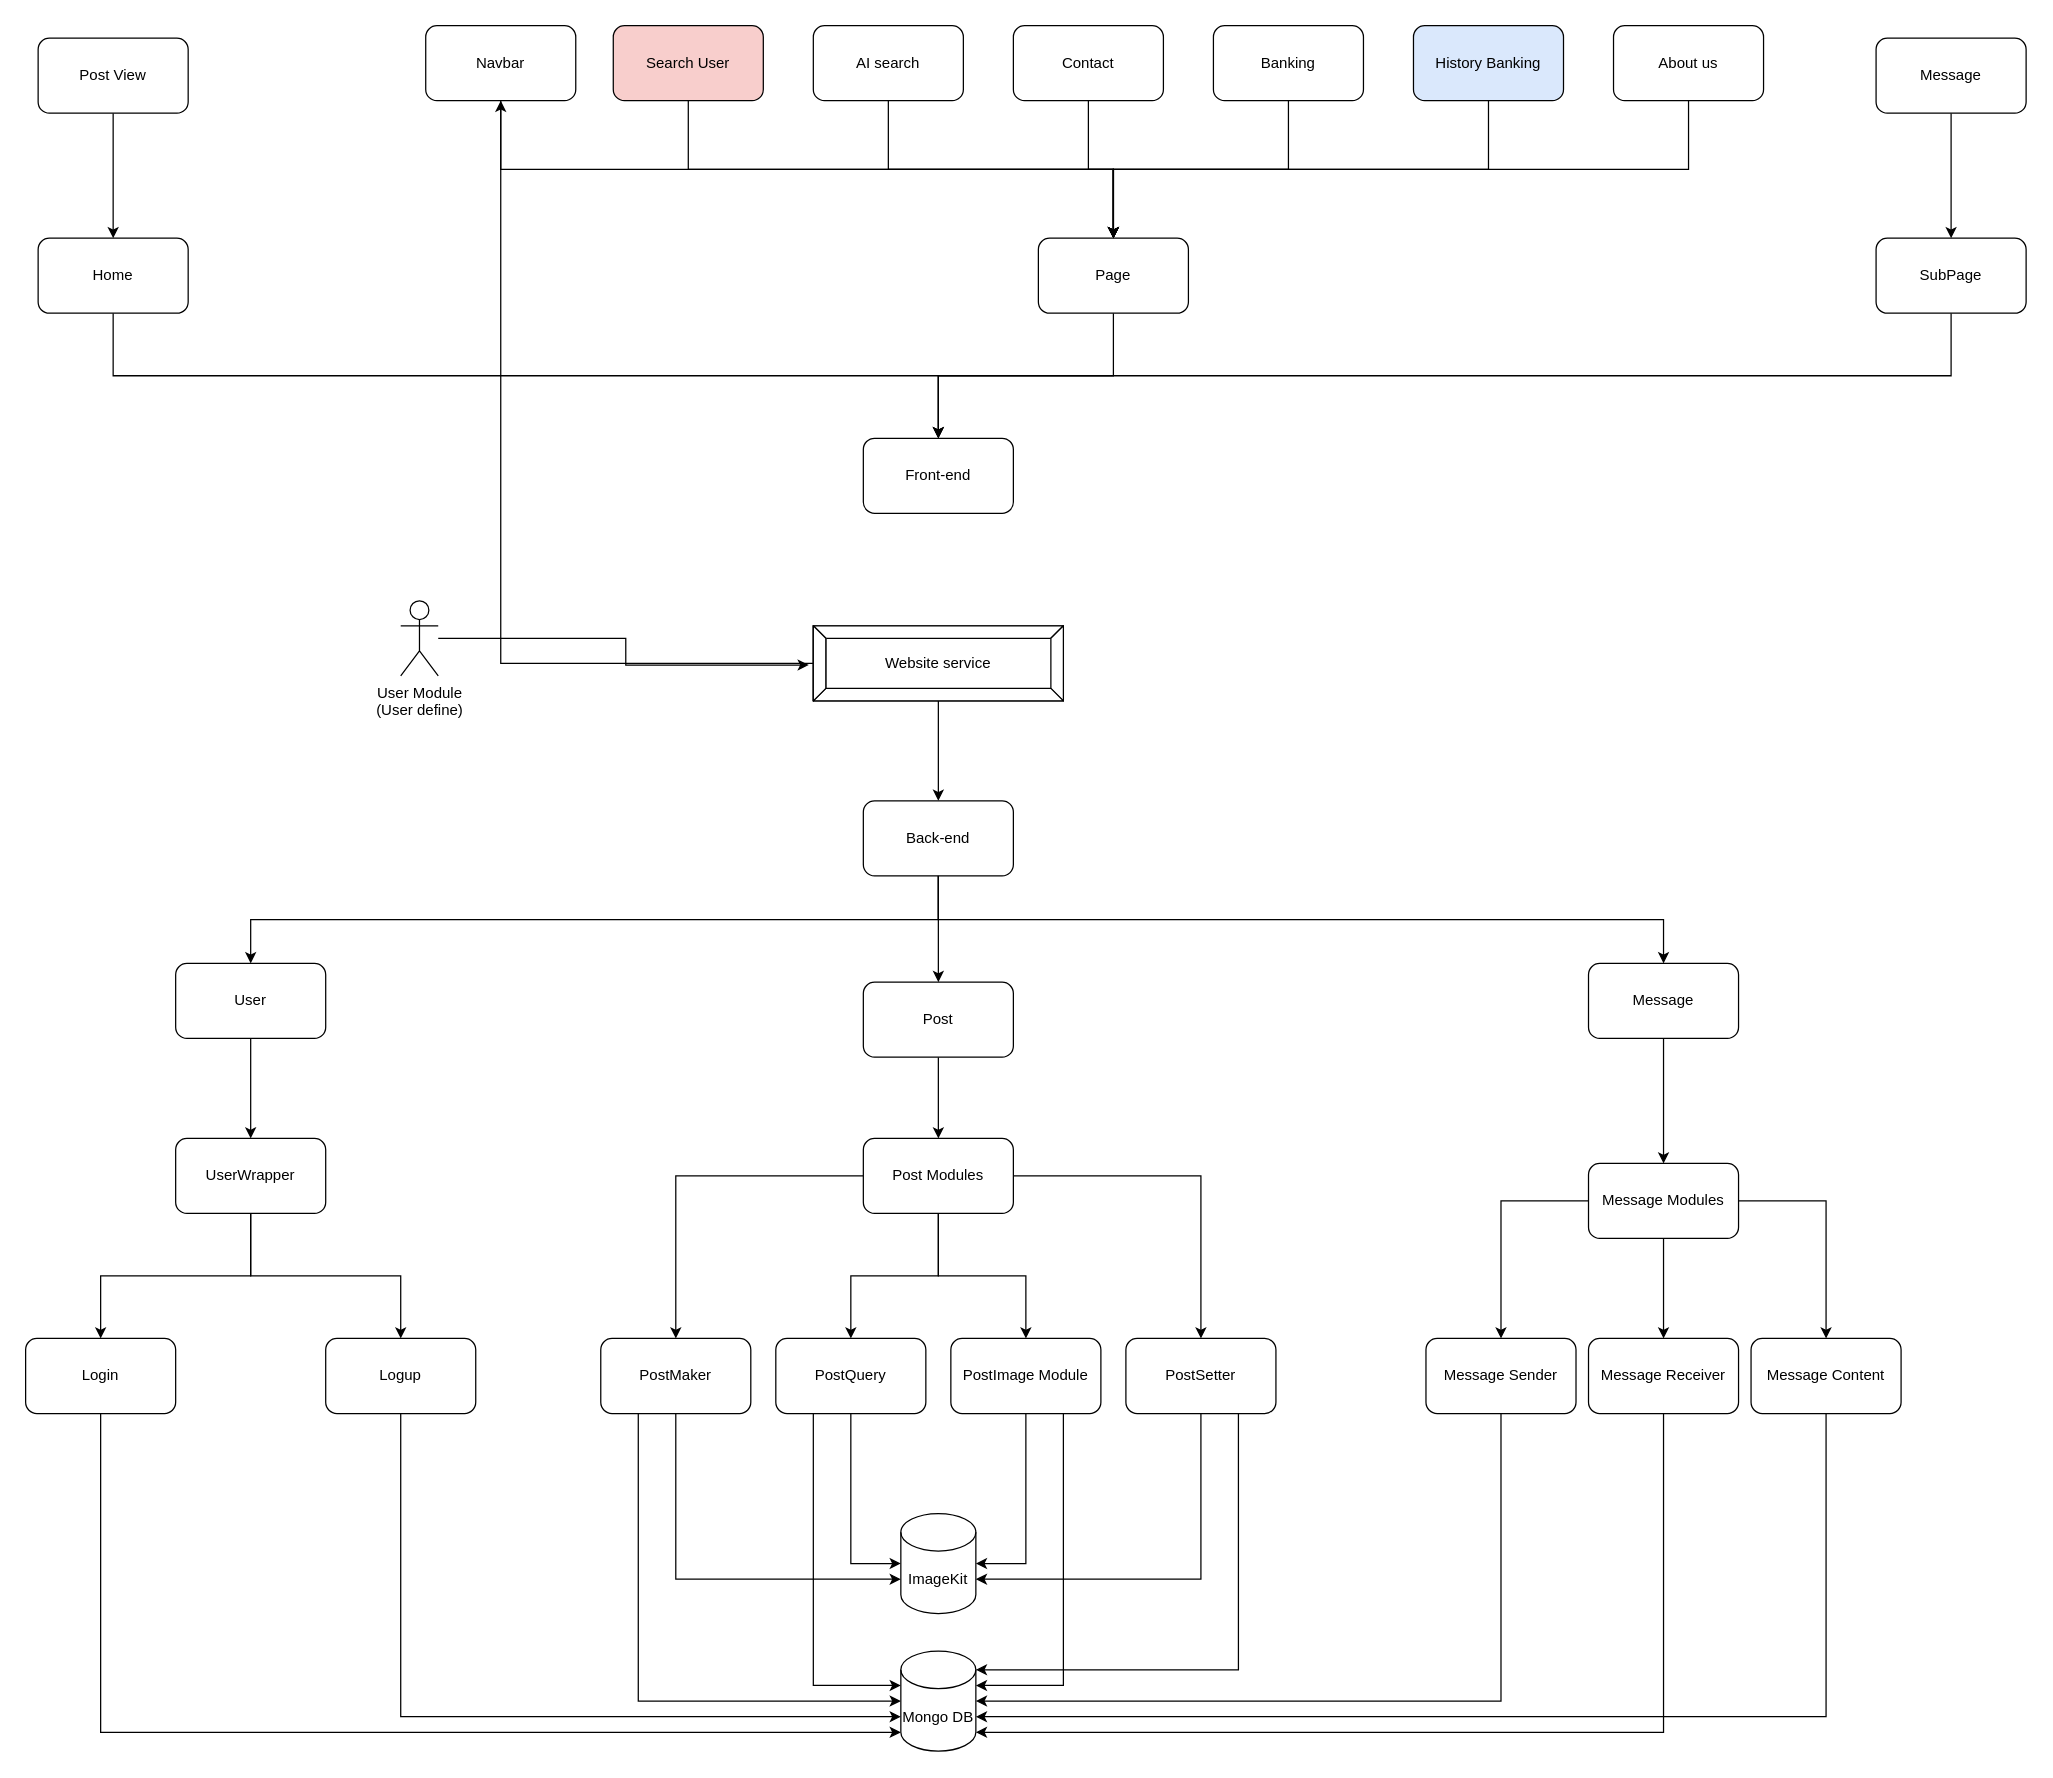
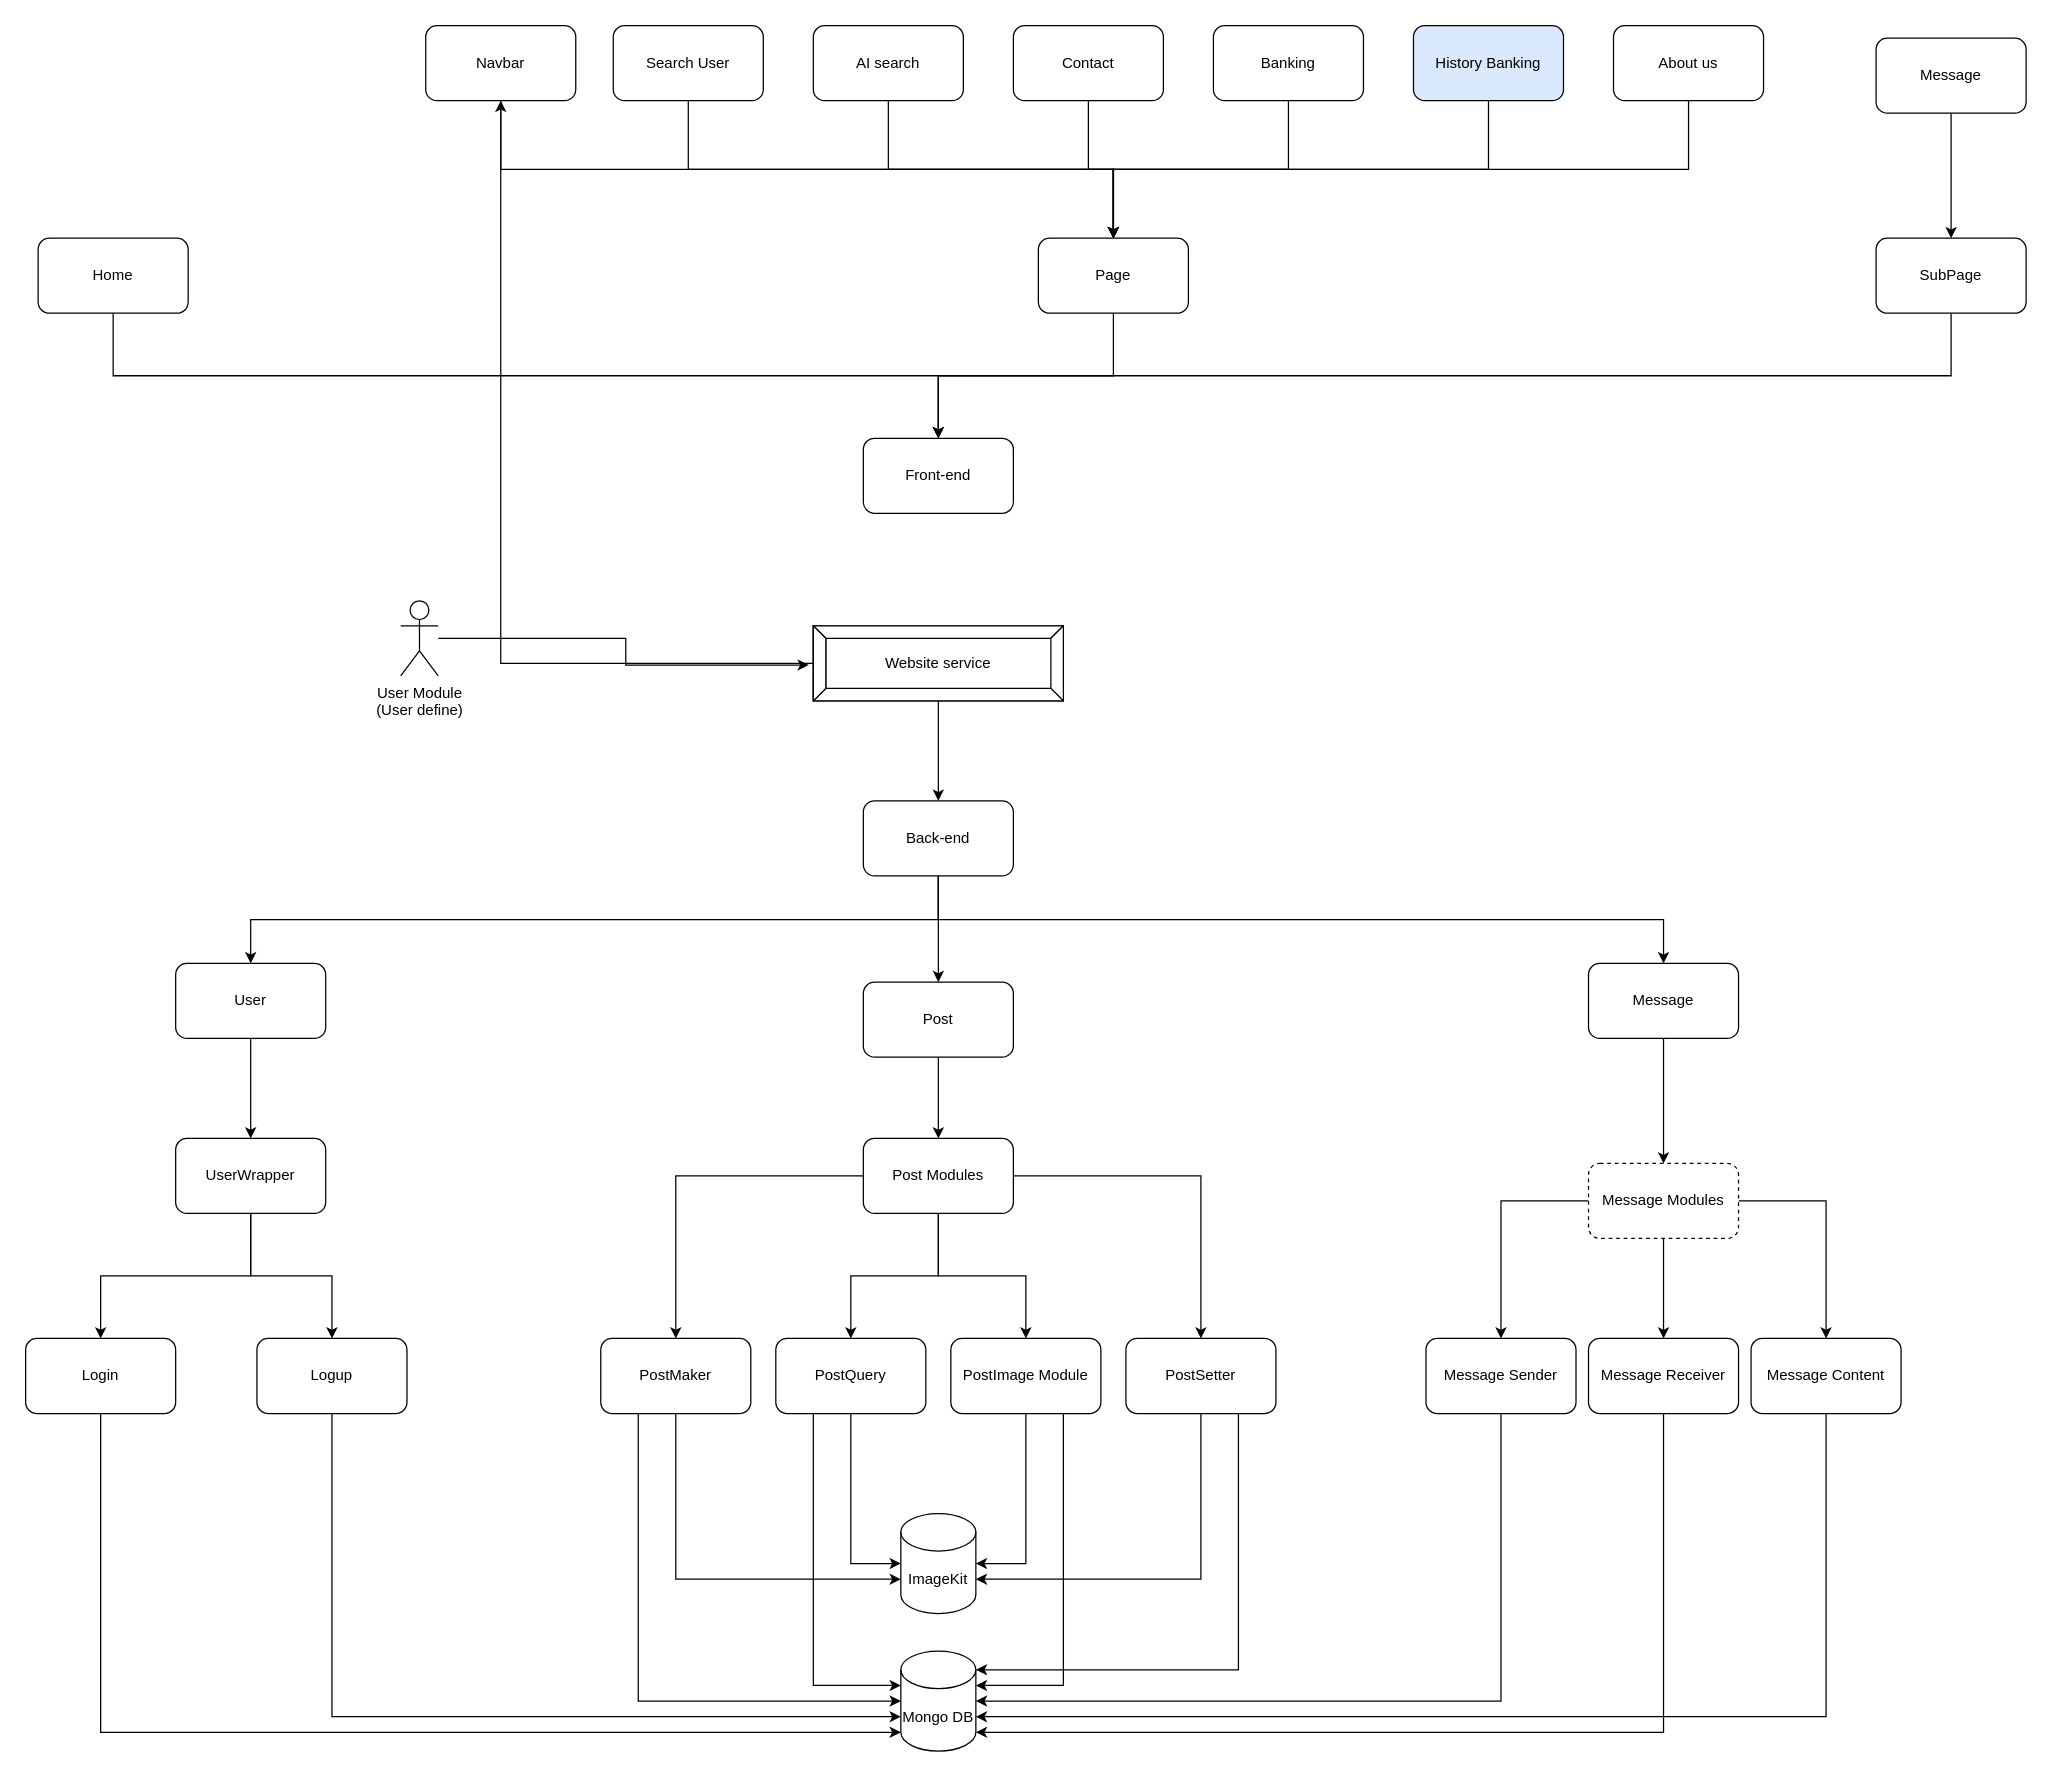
- <mxCell id="59" value="Search User" style="rounded=1;whiteSpace=wrap;html=1;fillColor=#f8cecc;" vertex="1" parent="1"><mxGeometry x="490" y="20" width="120" height="60" as="geometry" /></mxCell>
+ <mxCell id="59" value="Search User" style="rounded=1;whiteSpace=wrap;html=1;" vertex="1" parent="1"><mxGeometry x="490" y="20" width="120" height="60" as="geometry" /></mxCell>
- <mxCell id="63" value="Post View" style="rounded=1;whiteSpace=wrap;html=1;" vertex="1" parent="1"><mxGeometry x="30" y="30" width="120" height="60" as="geometry" /></mxCell>
- <mxCell id="62" style="edgeStyle=orthogonalEdgeStyle;rounded=0;orthogonalLoop=1;jettySize=auto;html=1;entryX=0.5;entryY=0;entryDx=0;entryDy=0;" edge="1" parent="1" source="63" target="5"><mxGeometry relative="1" as="geometry" /></mxCell>
- <mxCell id="49" value="Message Modules" style="rounded=1;whiteSpace=wrap;html=1;" vertex="1" parent="1"><mxGeometry x="1270" y="930" width="120" height="60" as="geometry" /></mxCell>
+ <mxCell id="49" value="Message Modules" style="rounded=1;whiteSpace=wrap;html=1;dashed=1;" vertex="1" parent="1"><mxGeometry x="1270" y="930" width="120" height="60" as="geometry" /></mxCell>
- <mxCell id="26" value="Logup" style="rounded=1;whiteSpace=wrap;html=1;" vertex="1" parent="1"><mxGeometry x="260" y="1070" width="120" height="60" as="geometry" /></mxCell>
+ <mxCell id="26" value="Logup" style="rounded=1;whiteSpace=wrap;html=1;" vertex="1" parent="1"><mxGeometry x="205" y="1070" width="120" height="60" as="geometry" /></mxCell>
